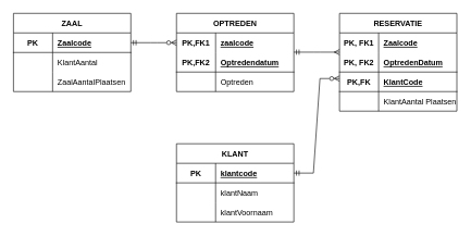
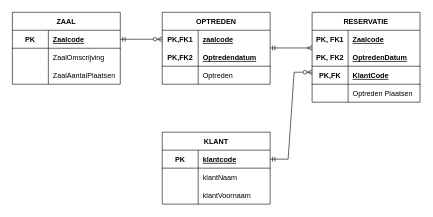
- <mxCell id="31" value="KlantAantal" style="shape=partialRectangle;connectable=0;fillColor=none;top=0;left=0;bottom=0;right=0;align=left;spacingLeft=6;overflow=hidden;" vertex="1" parent="29"><mxGeometry x="60" width="120" height="30" as="geometry"><mxRectangle width="120" height="30" as="alternateBounds" /></mxGeometry></mxCell>
+ <mxCell id="31" value="ZaalOmscrijving" style="shape=partialRectangle;connectable=0;fillColor=none;top=0;left=0;bottom=0;right=0;align=left;spacingLeft=6;overflow=hidden;" vertex="1" parent="29"><mxGeometry x="60" width="120" height="30" as="geometry"><mxRectangle width="120" height="30" as="alternateBounds" /></mxGeometry></mxCell>
- <mxCell id="14" value="KlantAantal Plaatsen" style="shape=partialRectangle;connectable=0;fillColor=none;top=0;left=0;bottom=0;right=0;align=left;spacingLeft=6;overflow=hidden;" vertex="1" parent="12"><mxGeometry x="60" width="120" height="30" as="geometry"><mxRectangle width="120" height="30" as="alternateBounds" /></mxGeometry></mxCell>
+ <mxCell id="14" value="Optreden Plaatsen" style="shape=partialRectangle;connectable=0;fillColor=none;top=0;left=0;bottom=0;right=0;align=left;spacingLeft=6;overflow=hidden;" vertex="1" parent="12"><mxGeometry x="60" width="120" height="30" as="geometry"><mxRectangle width="120" height="30" as="alternateBounds" /></mxGeometry></mxCell>
